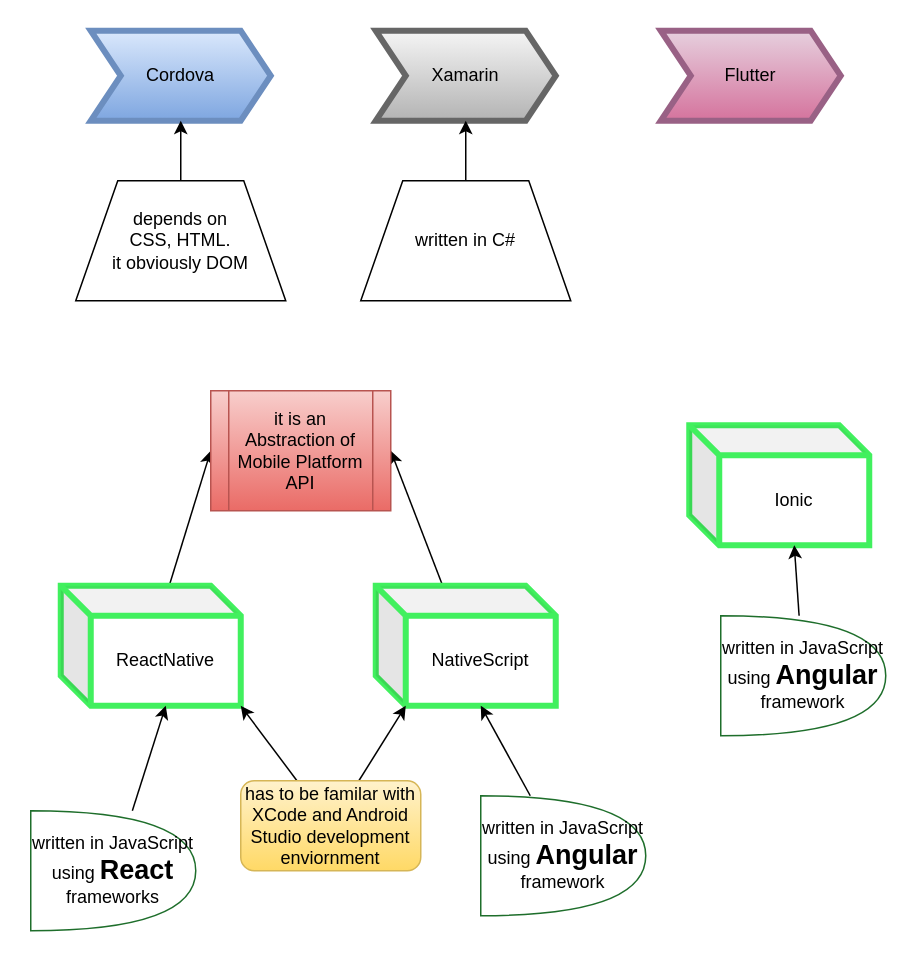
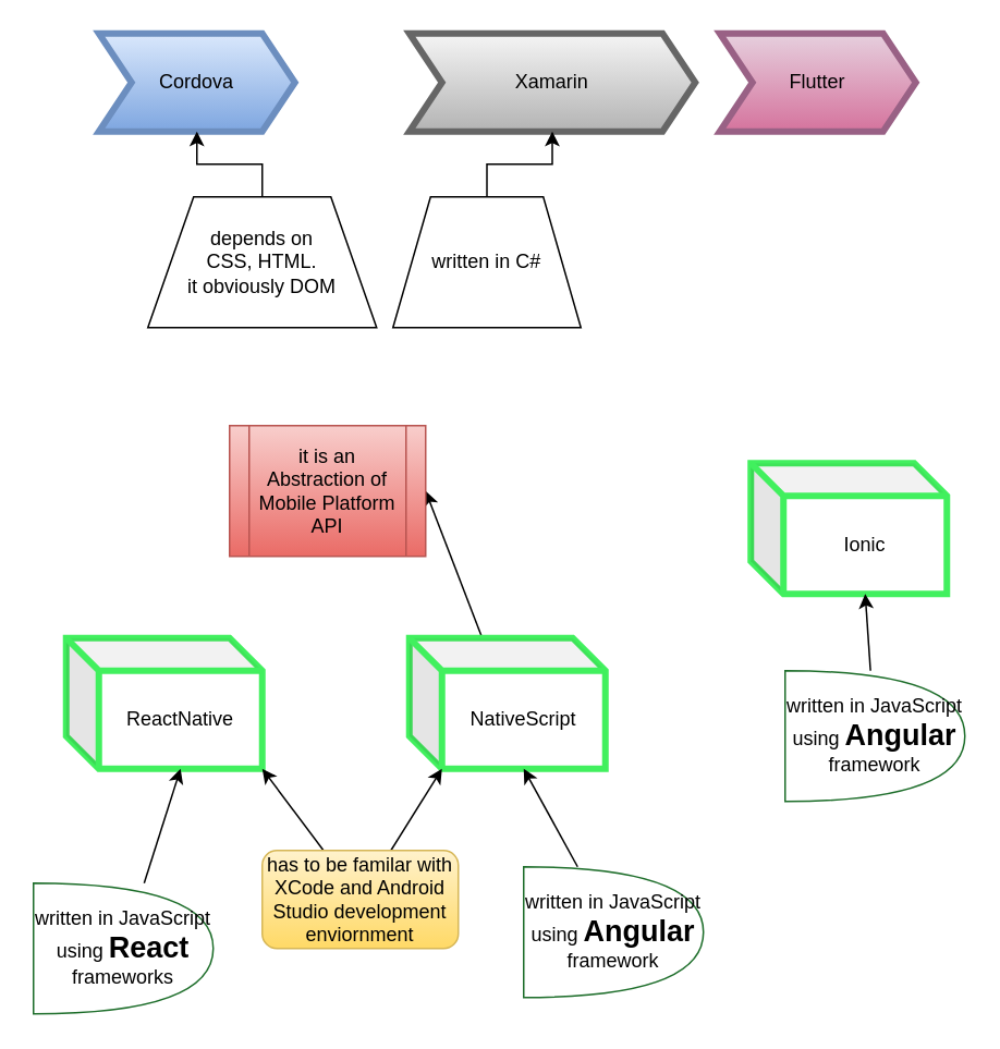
- <mxCell id="5" value="Xamarin" style="shape=step;perimeter=stepPerimeter;whiteSpace=wrap;html=1;fixedSize=1;strokeWidth=4;strokeColor=#666666;gradientColor=#b3b3b3;fillColor=#f5f5f5;" vertex="1" parent="1"><mxGeometry x="250" y="20" width="120" height="60" as="geometry" /></mxCell>
+ <mxCell id="5" value="Xamarin" style="shape=step;perimeter=stepPerimeter;whiteSpace=wrap;html=1;fixedSize=1;strokeWidth=4;strokeColor=#666666;gradientColor=#b3b3b3;fillColor=#f5f5f5;" vertex="1" parent="1"><mxGeometry x="250" y="20" width="175" height="60" as="geometry" /></mxCell>
- <mxCell id="4" value="depends on &lt;br&gt;CSS, HTML. &lt;br&gt;it obviously DOM" style="shape=trapezoid;perimeter=trapezoidPerimeter;whiteSpace=wrap;html=1;" vertex="1" parent="1"><mxGeometry x="50" y="120" width="140" height="80" as="geometry" /></mxCell>
+ <mxCell id="4" value="depends on &lt;br&gt;CSS, HTML. &lt;br&gt;it obviously DOM" style="shape=trapezoid;perimeter=trapezoidPerimeter;whiteSpace=wrap;html=1;" vertex="1" parent="1"><mxGeometry x="90" y="120" width="140" height="80" as="geometry" /></mxCell>
- <mxCell id="7" value="written in C#" style="shape=trapezoid;perimeter=trapezoidPerimeter;whiteSpace=wrap;html=1;" vertex="1" parent="1"><mxGeometry x="240" y="120" width="140" height="80" as="geometry" /></mxCell>
+ <mxCell id="7" value="written in C#" style="shape=trapezoid;perimeter=trapezoidPerimeter;whiteSpace=wrap;html=1;" vertex="1" parent="1"><mxGeometry x="240" y="120" width="115" height="80" as="geometry" /></mxCell>
- <mxCell id="9" style="edgeStyle=none;rounded=0;orthogonalLoop=1;jettySize=auto;html=1;entryX=0;entryY=0.5;entryDx=0;entryDy=0;" edge="1" parent="1" source="10" target="20"><mxGeometry relative="1" as="geometry" /></mxCell>
